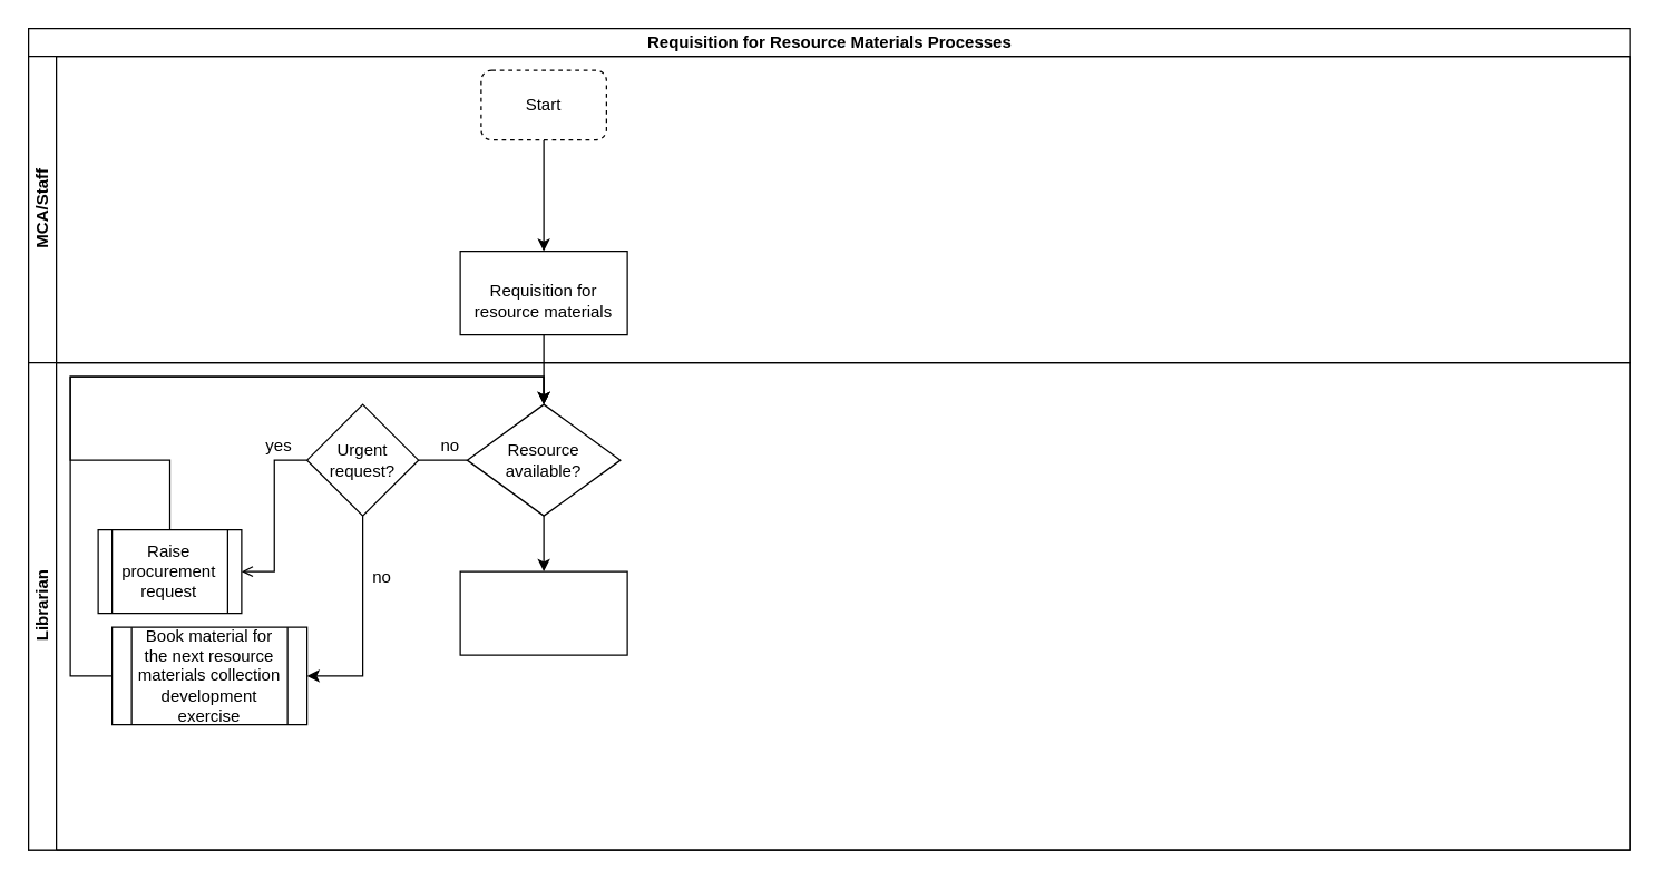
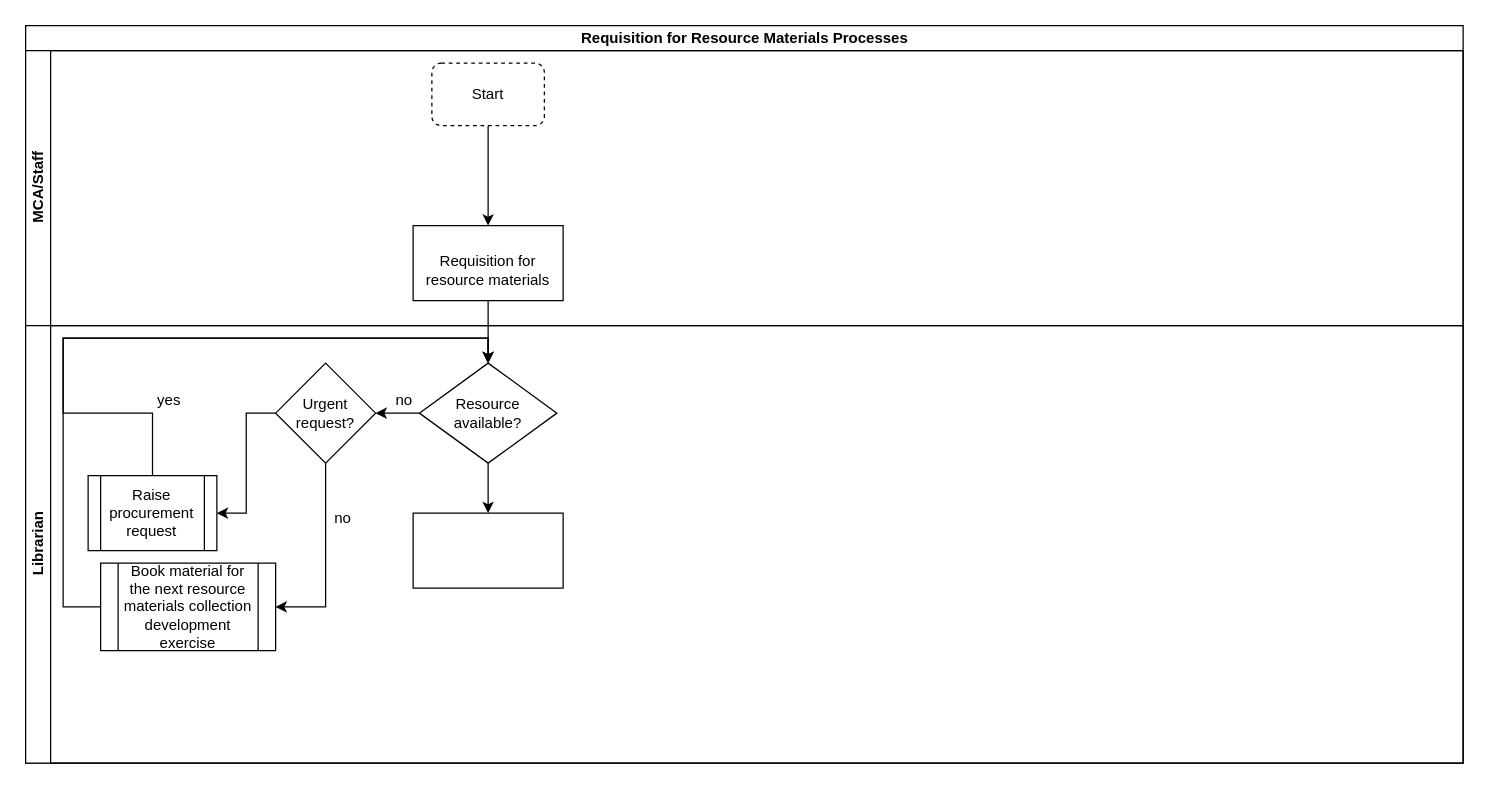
- <mxCell id="9" value="yes" style="text;html=1;strokeColor=none;fillColor=none;align=center;verticalAlign=middle;whiteSpace=wrap;rounded=0;" vertex="1" parent="8"><mxGeometry x="160" y="50" width="40" height="20" as="geometry" /></mxCell>
+ <mxCell id="9" value="yes" style="text;html=1;strokeColor=none;fillColor=none;align=center;verticalAlign=middle;whiteSpace=wrap;rounded=0;" vertex="1" parent="8"><mxGeometry x="95" y="50" width="40" height="20" as="geometry" /></mxCell>
- <mxCell id="14" value="" style="edgeStyle=orthogonalEdgeStyle;rounded=0;orthogonalLoop=1;jettySize=auto;html=1;endArrow=none;" edge="1" parent="8" source="13" target="15"><mxGeometry relative="1" as="geometry" /></mxCell>
+ <mxCell id="14" value="" style="edgeStyle=orthogonalEdgeStyle;rounded=0;orthogonalLoop=1;jettySize=auto;html=1;" edge="1" parent="8" source="13" target="15"><mxGeometry relative="1" as="geometry" /></mxCell>
- <mxCell id="16" value="" style="edgeStyle=orthogonalEdgeStyle;rounded=0;orthogonalLoop=1;jettySize=auto;html=1;entryX=1;entryY=0.5;entryDx=0;entryDy=0;endArrow=open;" edge="1" parent="8" source="15" target="12"><mxGeometry relative="1" as="geometry"><mxPoint x="140" y="70" as="targetPoint" /></mxGeometry></mxCell>
+ <mxCell id="16" value="" style="edgeStyle=orthogonalEdgeStyle;rounded=0;orthogonalLoop=1;jettySize=auto;html=1;entryX=1;entryY=0.5;entryDx=0;entryDy=0;" edge="1" parent="8" source="15" target="12"><mxGeometry relative="1" as="geometry"><mxPoint x="140" y="70" as="targetPoint" /></mxGeometry></mxCell>
